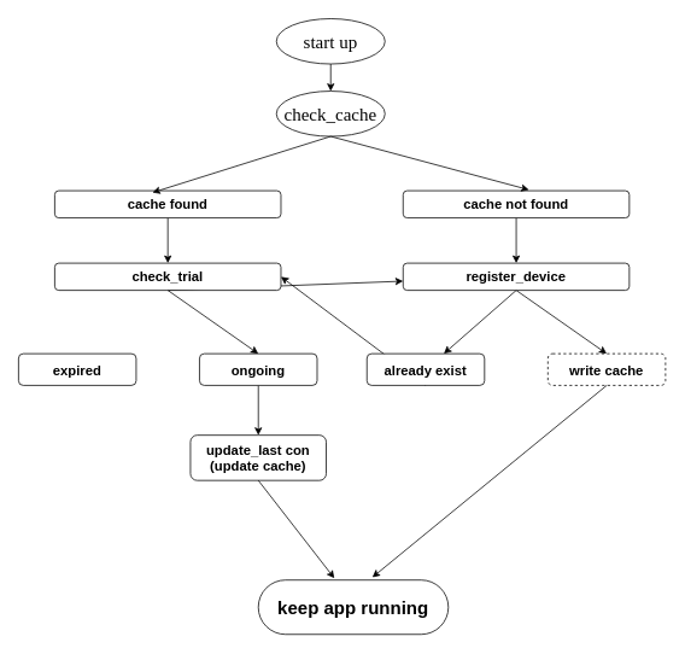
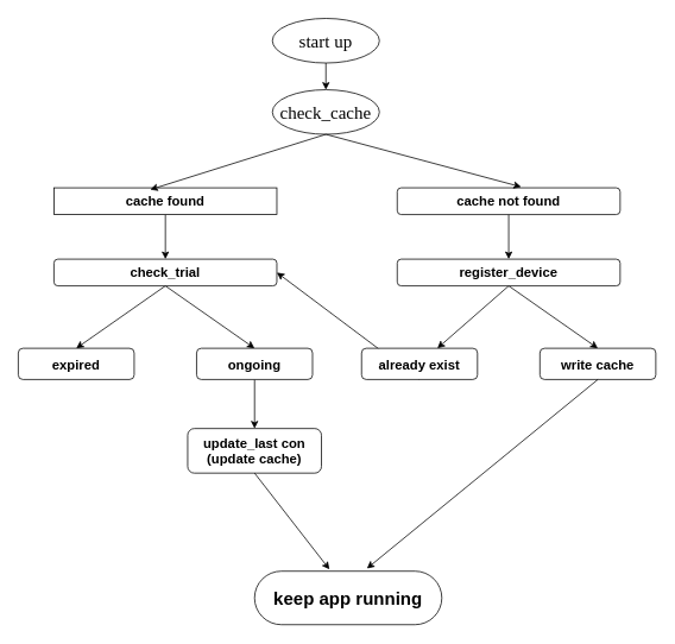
- <mxCell id="6" value="cache found" style="rounded=1;whiteSpace=wrap;html=1;fontSize=15;fontStyle=1;strokeColor=default;strokeWidth=1;shadow=0;fillOpacity=100;" parent="1" vertex="1"><mxGeometry x="60" y="210" width="250" height="30" as="geometry" /></mxCell>
+ <mxCell id="6" value="cache found" style="whiteSpace=wrap;html=1;fontSize=15;fontStyle=1;strokeColor=default;strokeWidth=1;shadow=0;fillOpacity=100;rounded=0;" parent="1" vertex="1"><mxGeometry x="60" y="210" width="250" height="30" as="geometry" /></mxCell>
- <mxCell id="12" style="edgeStyle=none;html=1;exitX=0.5;exitY=1;exitDx=0;exitDy=0;strokeColor=default;strokeWidth=1;shadow=0;fillOpacity=100;" parent="1" source="13" target="16" edge="1"><mxGeometry relative="1" as="geometry" /></mxCell>
+ <mxCell id="12" style="edgeStyle=none;html=1;exitX=0.5;exitY=1;exitDx=0;exitDy=0;entryX=0.5;entryY=0;entryDx=0;entryDy=0;strokeColor=default;strokeWidth=1;shadow=0;fillOpacity=100;" parent="1" source="13" target="20" edge="1"><mxGeometry relative="1" as="geometry" /></mxCell>
- <mxCell id="17" value="write cache" style="whiteSpace=wrap;html=1;fontSize=15;rounded=1;fontStyle=1;strokeColor=default;strokeWidth=1;shadow=0;fillOpacity=100;dashed=1;" parent="1" vertex="1"><mxGeometry x="605" y="390" width="130" height="35" as="geometry" /></mxCell>
+ <mxCell id="17" value="write cache" style="whiteSpace=wrap;html=1;fontSize=15;rounded=1;fontStyle=1;strokeColor=default;strokeWidth=1;shadow=0;fillOpacity=100;" parent="1" vertex="1"><mxGeometry x="605" y="390" width="130" height="35" as="geometry" /></mxCell>
